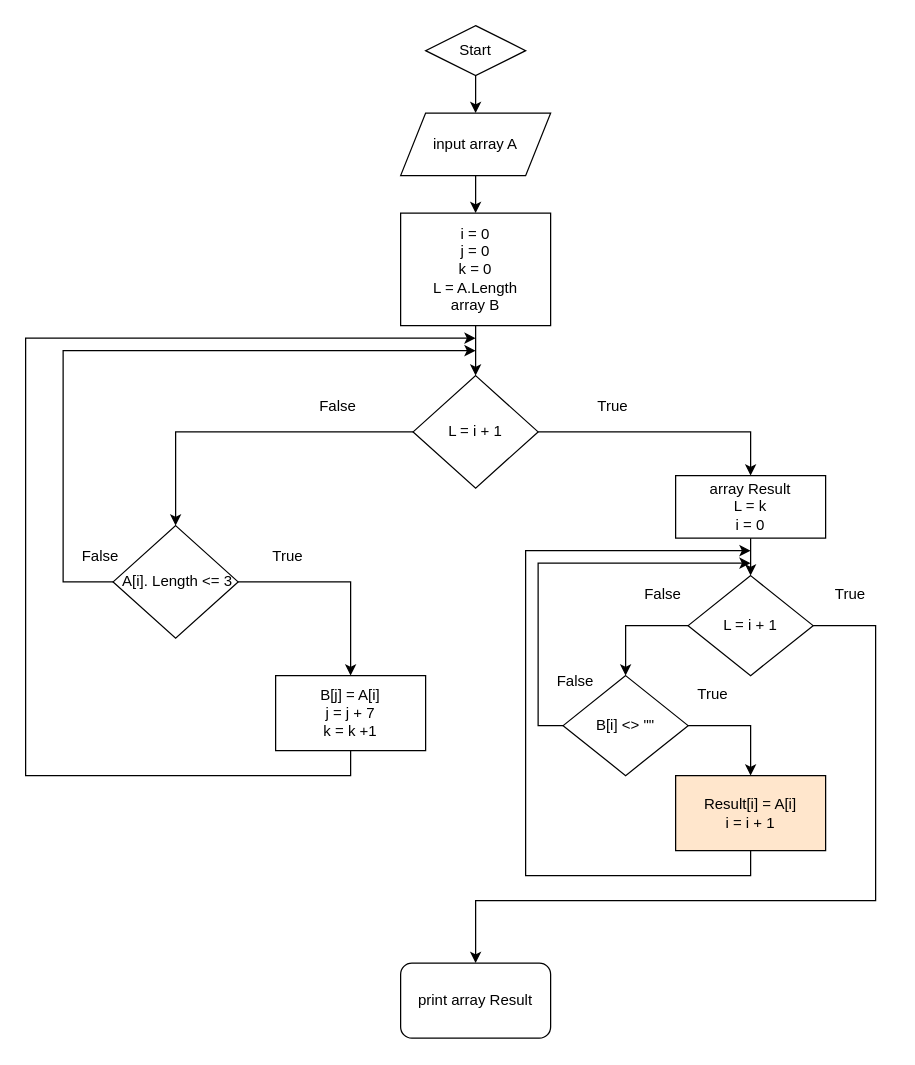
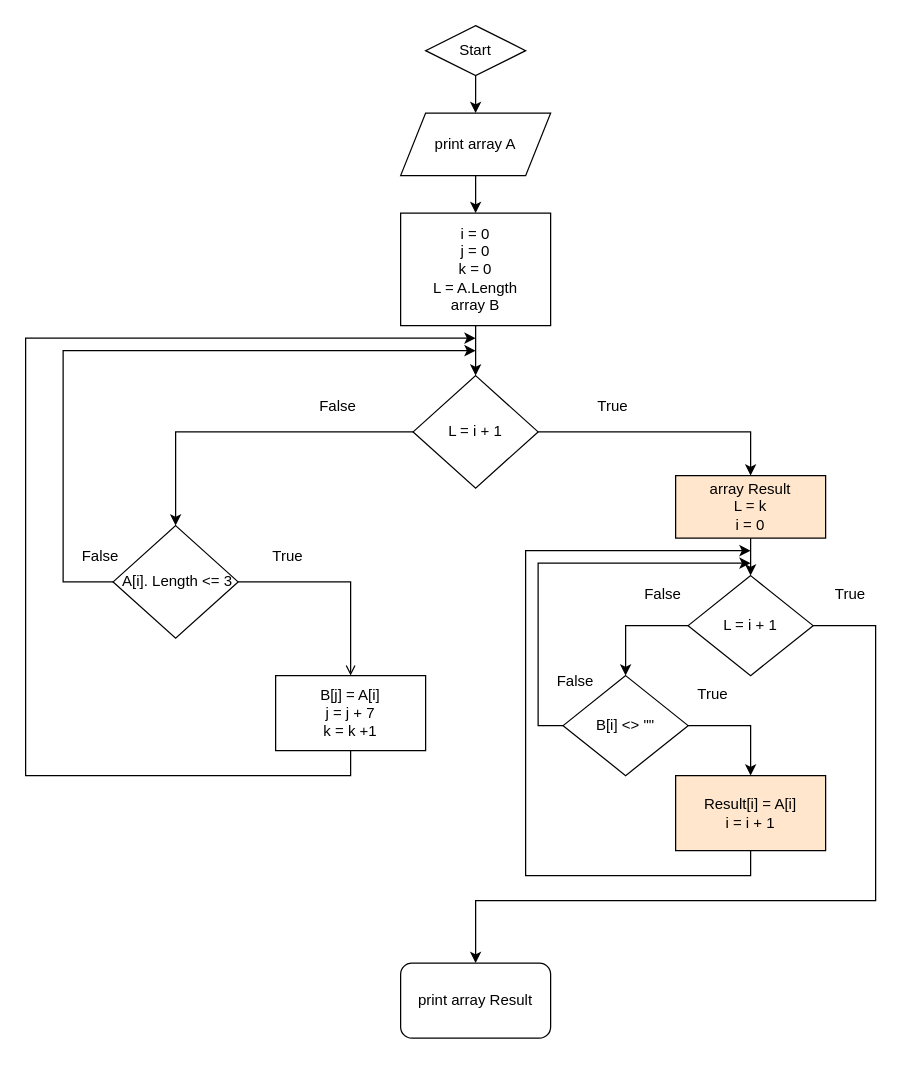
- <mxCell id="3" value="input array A" style="shape=parallelogram;perimeter=parallelogramPerimeter;whiteSpace=wrap;html=1;fixedSize=1;" vertex="1" parent="1"><mxGeometry x="320" y="90" width="120" height="50" as="geometry" /></mxCell>
+ <mxCell id="3" value="print array A" style="shape=parallelogram;perimeter=parallelogramPerimeter;whiteSpace=wrap;html=1;fixedSize=1;" vertex="1" parent="1"><mxGeometry x="320" y="90" width="120" height="50" as="geometry" /></mxCell>
- <mxCell id="22" value="&lt;div&gt;array Result&lt;/div&gt;&lt;div&gt;L = k&lt;/div&gt;&lt;div&gt;i = 0&lt;br&gt;&lt;/div&gt;" style="rounded=0;whiteSpace=wrap;html=1;" vertex="1" parent="1"><mxGeometry x="540" y="380" width="120" height="50" as="geometry" /></mxCell>
+ <mxCell id="22" value="&lt;div&gt;array Result&lt;/div&gt;&lt;div&gt;L = k&lt;/div&gt;&lt;div&gt;i = 0&lt;br&gt;&lt;/div&gt;" style="rounded=0;whiteSpace=wrap;html=1;fillColor=#ffe6cc;" vertex="1" parent="1"><mxGeometry x="540" y="380" width="120" height="50" as="geometry" /></mxCell>
- <mxCell id="14" value="" style="endArrow=classic;html=1;rounded=0;exitX=1;exitY=0.5;exitDx=0;exitDy=0;entryX=0.5;entryY=0;entryDx=0;entryDy=0;" edge="1" parent="1" source="6" target="7"><mxGeometry width="50" height="50" relative="1" as="geometry"><mxPoint x="370" y="470" as="sourcePoint" /><mxPoint x="420" y="420" as="targetPoint" /><Array as="points"><mxPoint x="280" y="465" /></Array></mxGeometry></mxCell>
+ <mxCell id="14" value="" style="endArrow=open;html=1;rounded=0;exitX=1;exitY=0.5;exitDx=0;exitDy=0;entryX=0.5;entryY=0;entryDx=0;entryDy=0;" edge="1" parent="1" source="6" target="7"><mxGeometry width="50" height="50" relative="1" as="geometry"><mxPoint x="370" y="470" as="sourcePoint" /><mxPoint x="420" y="420" as="targetPoint" /><Array as="points"><mxPoint x="280" y="465" /></Array></mxGeometry></mxCell>
